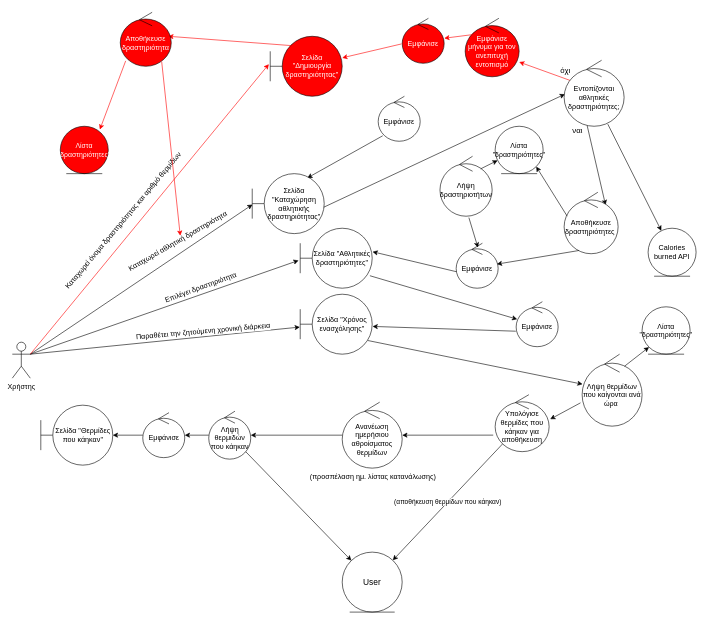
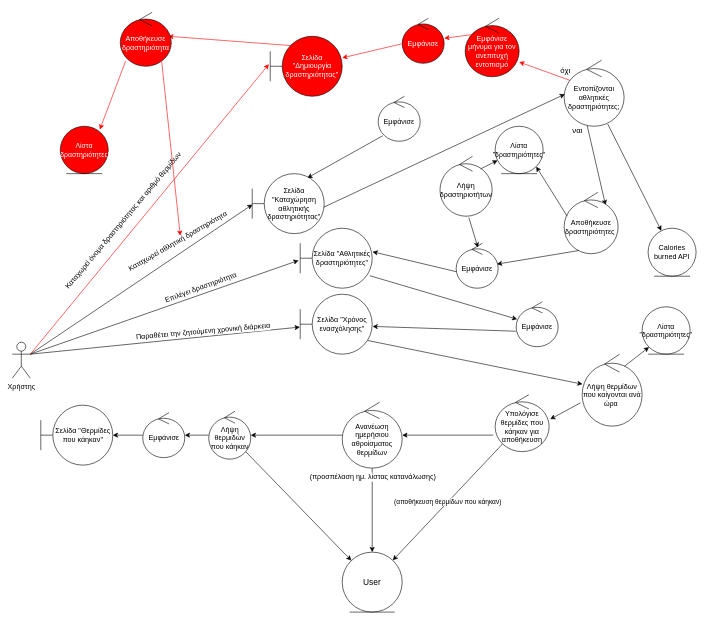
+ <mxCell id="34" value="" style="edgeStyle=none;rounded=0;orthogonalLoop=1;jettySize=auto;html=1;entryX=0.5;entryY=0;entryDx=0;entryDy=0;" parent="1" source="31" target="33" edge="1"><mxGeometry relative="1" as="geometry"><mxPoint x="804" y="979" as="sourcePoint" /><mxPoint x="986" y="763" as="targetPoint" /></mxGeometry></mxCell>
